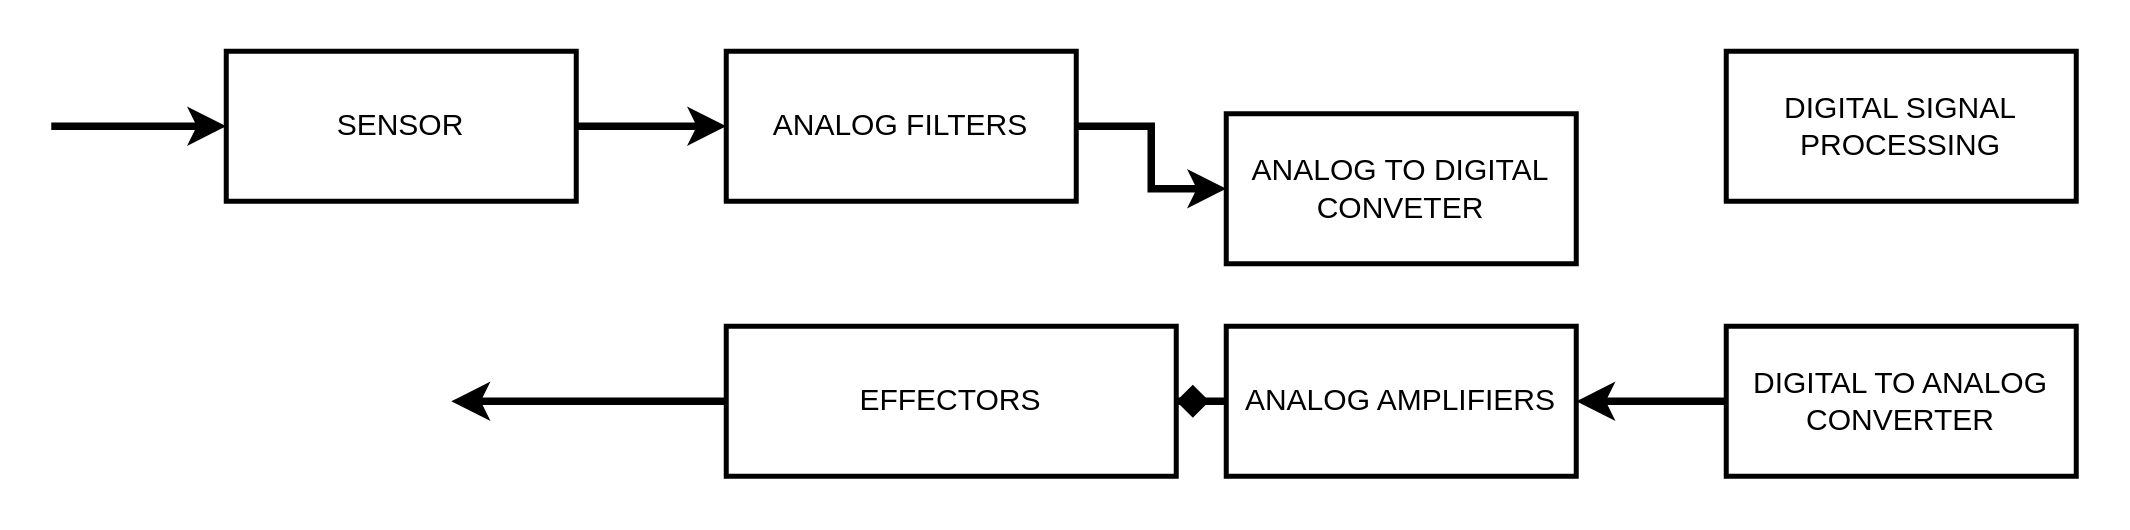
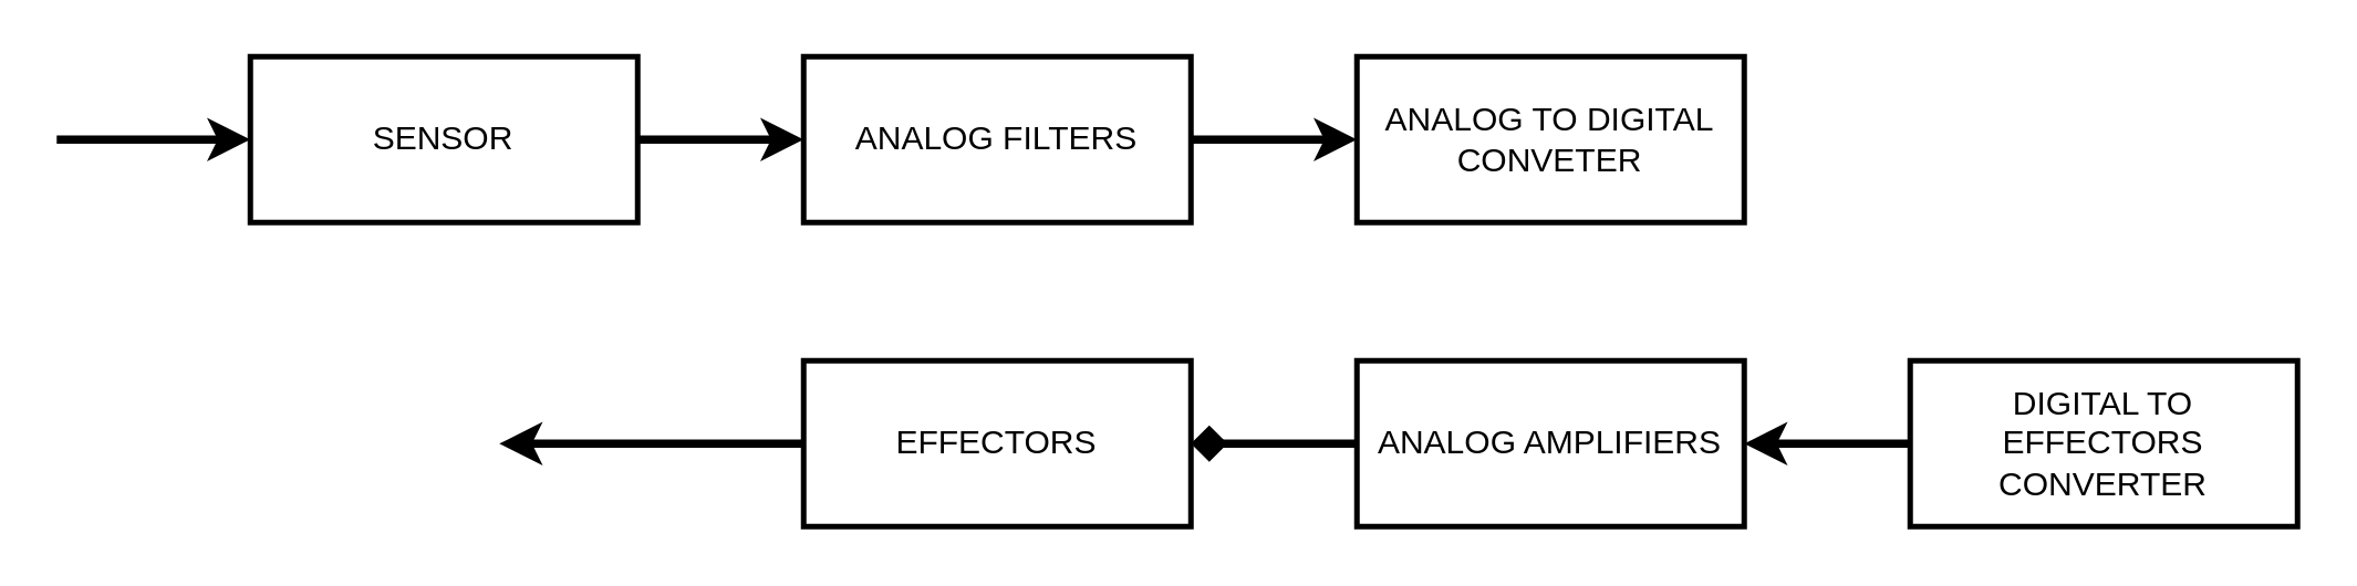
- <mxCell id="6" value="DIGITAL SIGNAL PROCESSING" style="rounded=0;whiteSpace=wrap;html=1;strokeWidth=2;" vertex="1" parent="1"><mxGeometry x="690" y="20" width="140" height="60" as="geometry" /></mxCell>
- <mxCell id="5" value="ANALOG TO DIGITAL CONVETER" style="rounded=0;whiteSpace=wrap;html=1;strokeWidth=2;" vertex="1" parent="1"><mxGeometry x="490" y="45" width="140" height="60" as="geometry" /></mxCell>
+ <mxCell id="5" value="ANALOG TO DIGITAL CONVETER" style="rounded=0;whiteSpace=wrap;html=1;strokeWidth=2;" vertex="1" parent="1"><mxGeometry x="490" y="20" width="140" height="60" as="geometry" /></mxCell>
- <mxCell id="14" value="EFFECTORS" style="rounded=0;whiteSpace=wrap;html=1;strokeWidth=2;" vertex="1" parent="1"><mxGeometry x="290" y="130" width="180" height="60" as="geometry" /></mxCell>
+ <mxCell id="14" value="EFFECTORS" style="rounded=0;whiteSpace=wrap;html=1;strokeWidth=2;" vertex="1" parent="1"><mxGeometry x="290" y="130" width="140" height="60" as="geometry" /></mxCell>
- <mxCell id="10" value="DIGITAL TO ANALOG CONVERTER" style="rounded=0;whiteSpace=wrap;html=1;strokeWidth=2;" vertex="1" parent="1"><mxGeometry x="690" y="130" width="140" height="60" as="geometry" /></mxCell>
+ <mxCell id="10" value="DIGITAL TO EFFECTORS CONVERTER" style="rounded=0;whiteSpace=wrap;html=1;strokeWidth=2;" vertex="1" parent="1"><mxGeometry x="690" y="130" width="140" height="60" as="geometry" /></mxCell>
